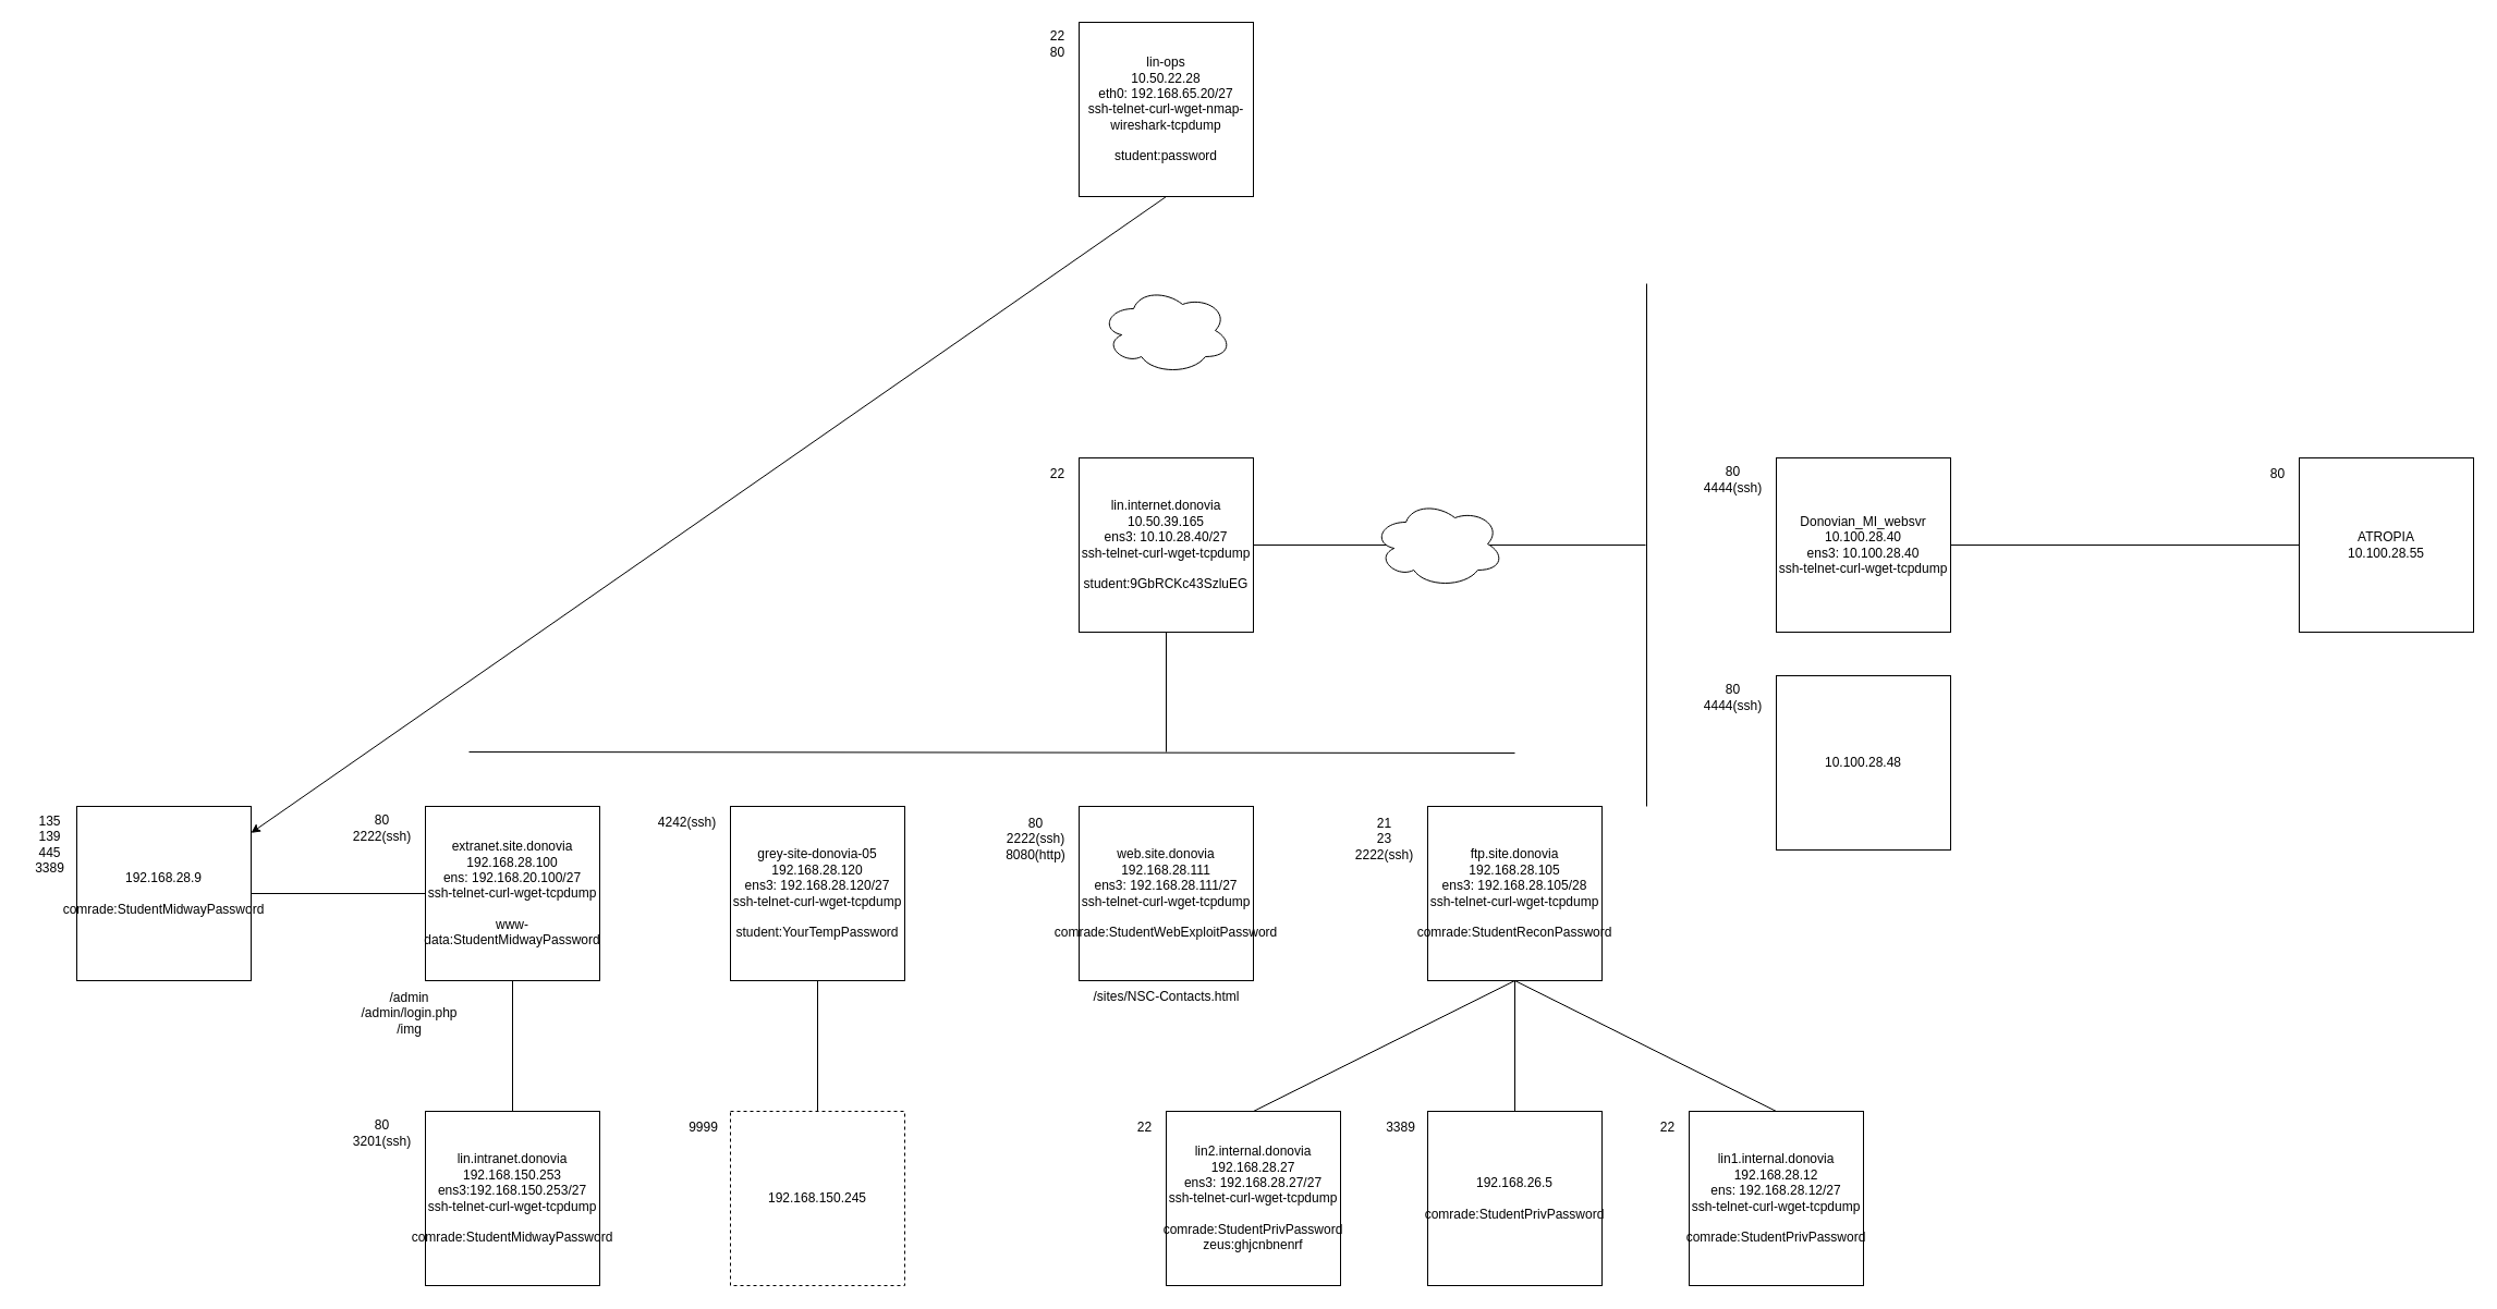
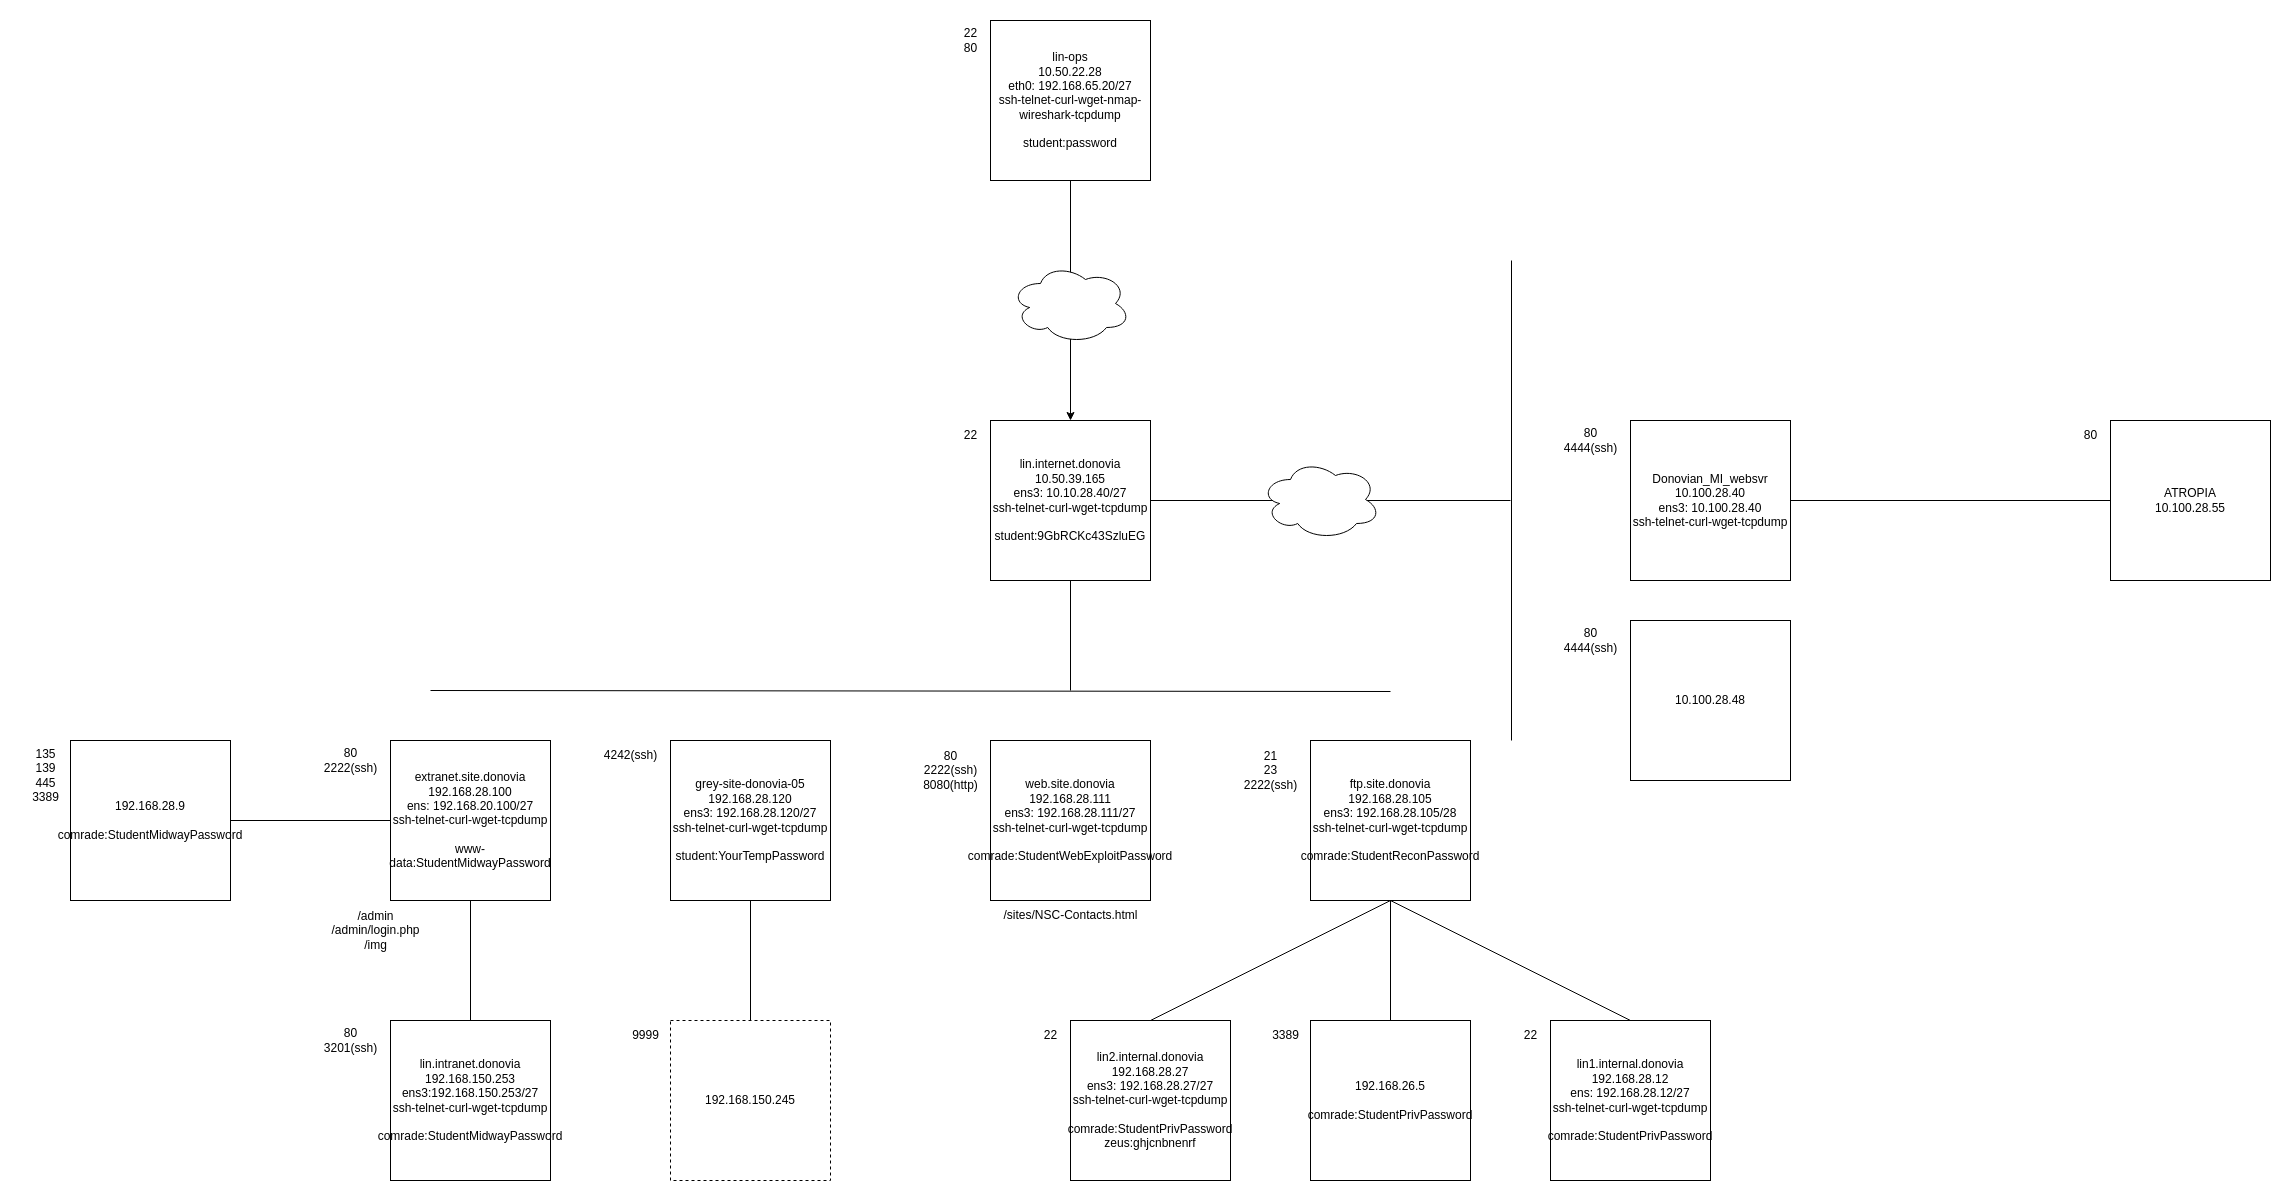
- <mxCell id="5" value="" style="endArrow=classic;html=1;rounded=0;exitX=0.5;exitY=1;exitDx=0;exitDy=0;" parent="1" source="2" target="33" edge="1"><mxGeometry width="50" height="50" relative="1" as="geometry"><mxPoint x="1110" y="350" as="sourcePoint" /><mxPoint x="1160" y="300" as="targetPoint" /></mxGeometry></mxCell>
+ <mxCell id="5" value="" style="endArrow=classic;html=1;rounded=0;exitX=0.5;exitY=1;exitDx=0;exitDy=0;entryX=0.5;entryY=0;entryDx=0;entryDy=0;" parent="1" source="2" target="4" edge="1"><mxGeometry width="50" height="50" relative="1" as="geometry"><mxPoint x="1110" y="350" as="sourcePoint" /><mxPoint x="1160" y="300" as="targetPoint" /></mxGeometry></mxCell>
